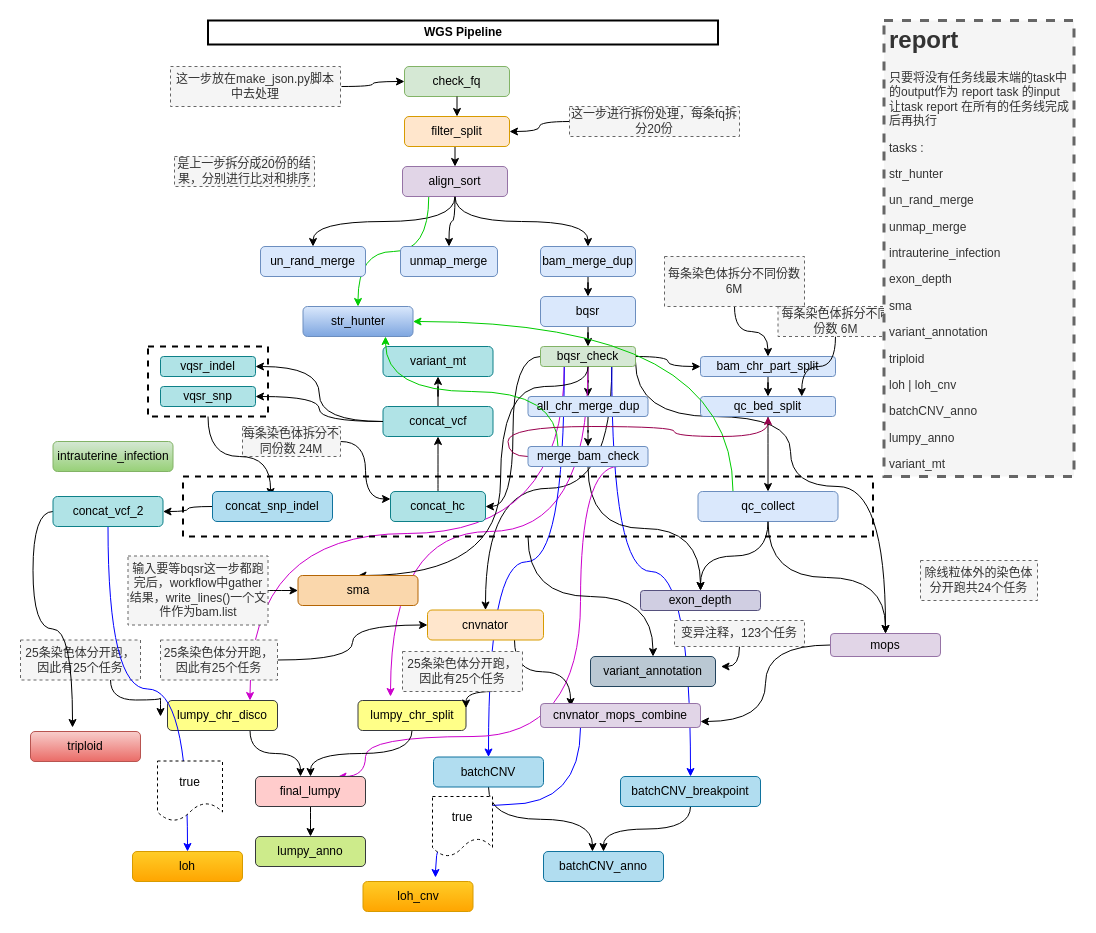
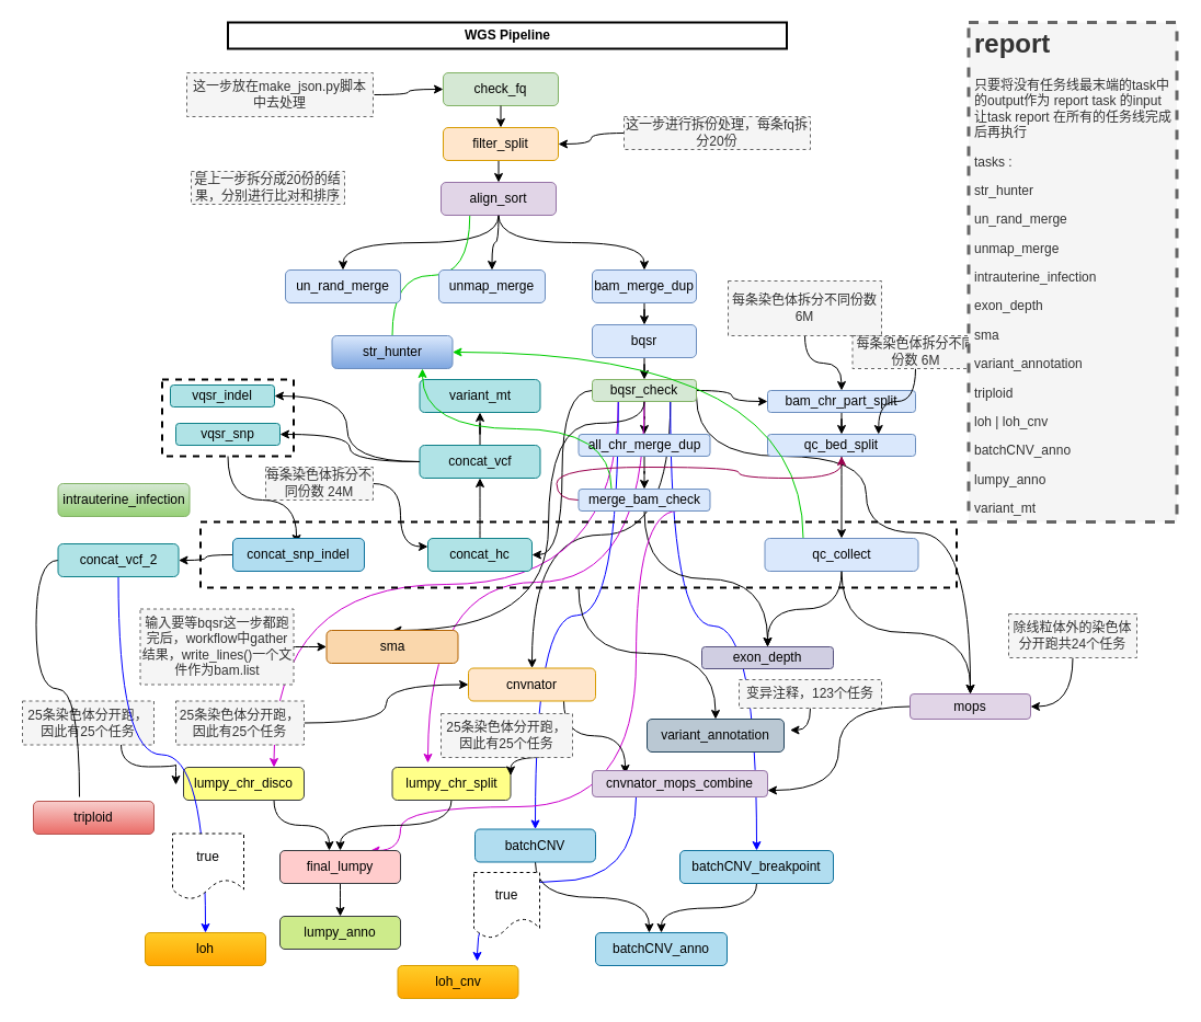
- <mxCell id="8" style="edgeStyle=orthogonalEdgeStyle;curved=1;rounded=0;orthogonalLoop=1;jettySize=auto;html=1;exitX=0.25;exitY=1;exitDx=0;exitDy=0;entryX=0.5;entryY=0;entryDx=0;entryDy=0;strokeColor=#00CC00;" parent="1" source="9" target="111" edge="1"><mxGeometry relative="1" as="geometry" /></mxCell>
+ <mxCell id="8" style="edgeStyle=orthogonalEdgeStyle;curved=1;rounded=0;orthogonalLoop=1;jettySize=auto;html=1;exitX=0.25;exitY=1;exitDx=0;exitDy=0;entryX=0.5;entryY=0;entryDx=0;entryDy=0;strokeColor=#00CC00;endArrow=none;" parent="1" source="9" target="111" edge="1"><mxGeometry relative="1" as="geometry" /></mxCell>
- <mxCell id="37" value="vqsr_indel" style="rounded=1;whiteSpace=wrap;html=1;fillColor=#b0e3e6;strokeColor=#0e8088;align=center;labelPosition=center;verticalLabelPosition=middle;verticalAlign=middle;" parent="1" vertex="1"><mxGeometry x="160" y="356" width="95" height="20" as="geometry" /></mxCell>
+ <mxCell id="37" value="vqsr_indel" style="rounded=1;whiteSpace=wrap;html=1;fillColor=#b0e3e6;strokeColor=#0e8088;align=center;labelPosition=center;verticalLabelPosition=middle;verticalAlign=middle;" parent="1" vertex="1"><mxGeometry x="155" y="351" width="95" height="20" as="geometry" /></mxCell>
+ <mxCell id="82" style="edgeStyle=orthogonalEdgeStyle;curved=1;rounded=0;orthogonalLoop=1;jettySize=auto;html=1;entryX=1;entryY=0.5;entryDx=0;entryDy=0;" parent="1" source="83" target="81" edge="1"><mxGeometry relative="1" as="geometry" /></mxCell>
- <mxCell id="106" style="edgeStyle=orthogonalEdgeStyle;curved=1;rounded=0;orthogonalLoop=1;jettySize=auto;html=1;exitX=0;exitY=0.5;exitDx=0;exitDy=0;entryX=0.382;entryY=-0.133;entryDx=0;entryDy=0;entryPerimeter=0;" parent="1" source="108" target="102" edge="1"><mxGeometry relative="1" as="geometry" /></mxCell>
+ <mxCell id="106" style="edgeStyle=orthogonalEdgeStyle;curved=1;rounded=0;orthogonalLoop=1;jettySize=auto;html=1;exitX=0;exitY=0.5;exitDx=0;exitDy=0;entryX=0.382;entryY=-0.133;entryDx=0;entryDy=0;entryPerimeter=0;endArrow=none;" parent="1" source="108" target="102" edge="1"><mxGeometry relative="1" as="geometry" /></mxCell>
